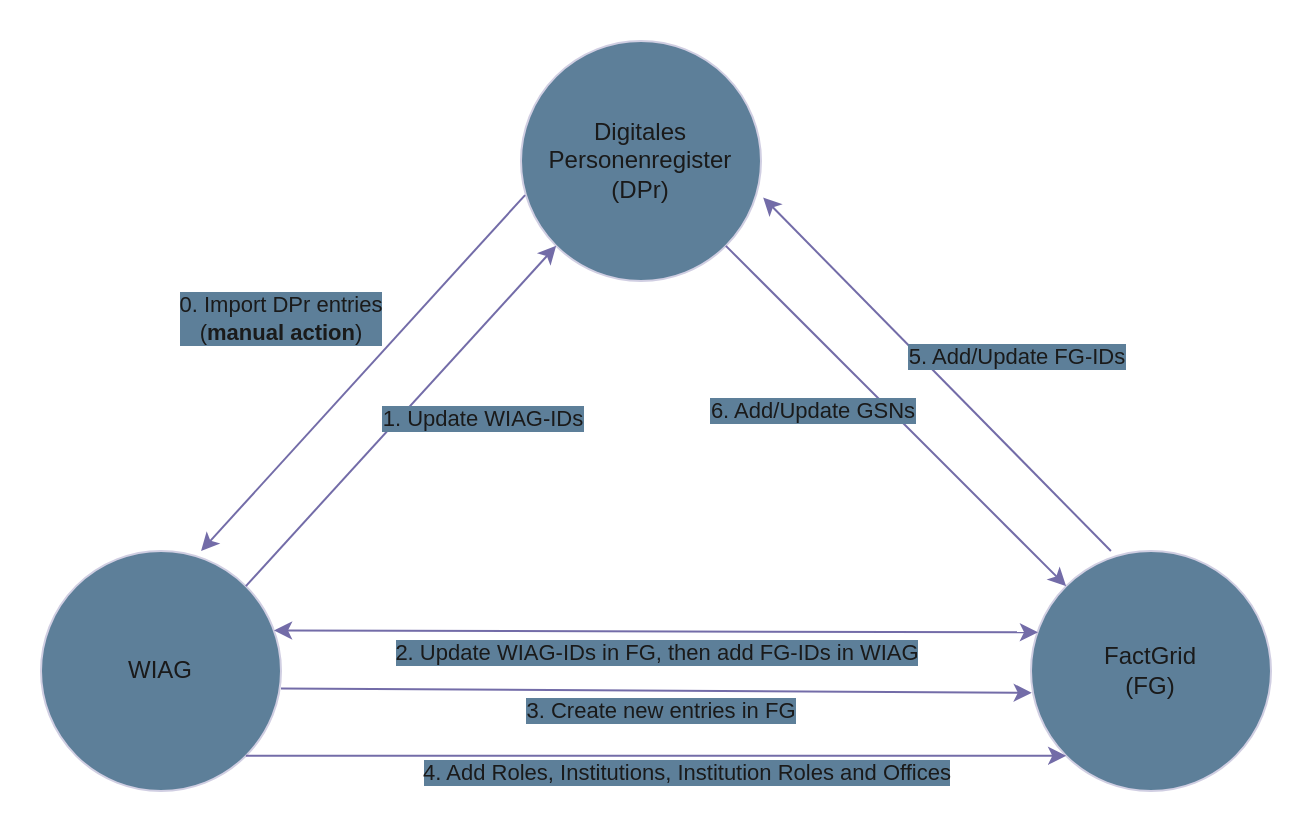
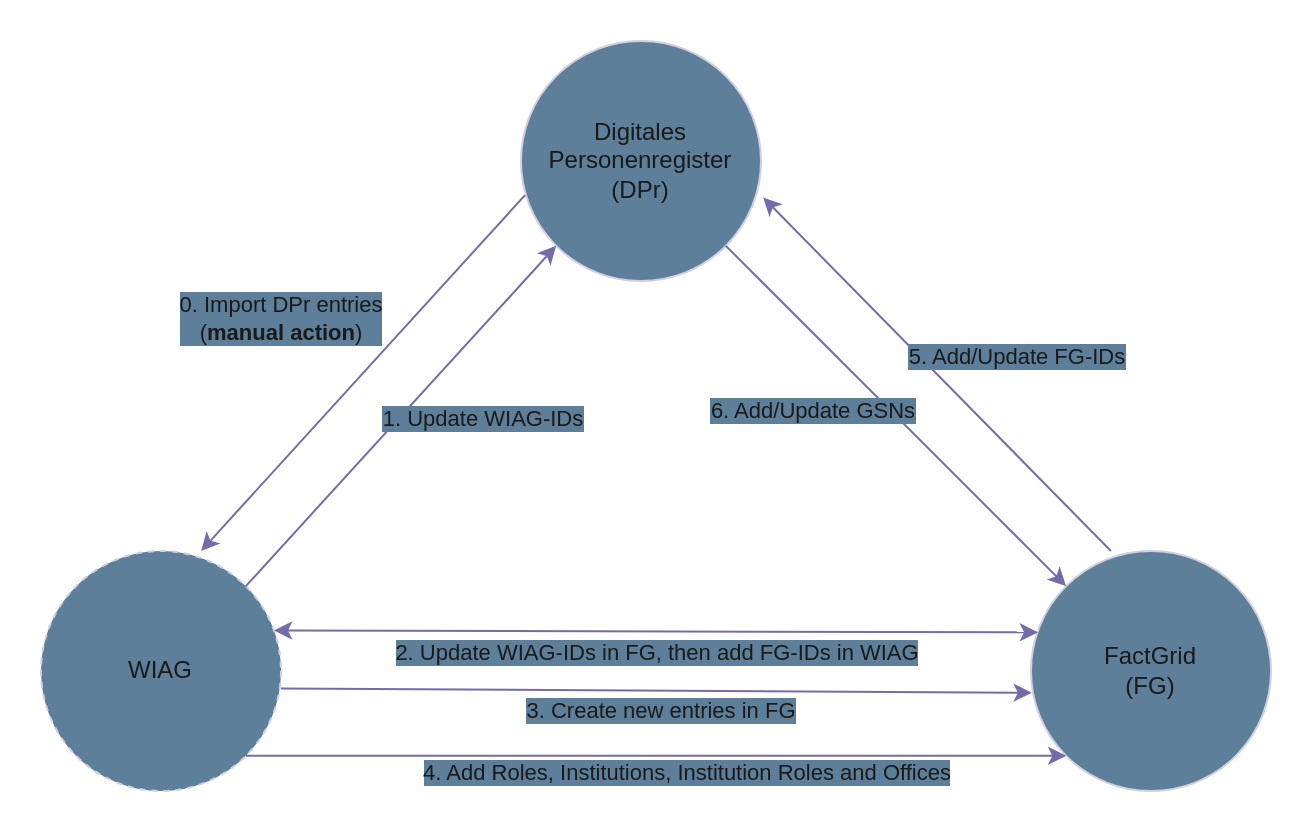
- <mxCell id="2" value="WIAG" style="ellipse;whiteSpace=wrap;html=1;aspect=fixed;labelBackgroundColor=none;fillColor=#5D7F99;strokeColor=#D0CEE2;fontColor=#1A1A1A;" vertex="1" parent="1"><mxGeometry y="275" width="120" height="120" as="geometry" x="20" /></mxCell>
+ <mxCell id="2" value="WIAG" style="ellipse;whiteSpace=wrap;html=1;aspect=fixed;labelBackgroundColor=none;fillColor=#5D7F99;strokeColor=#D0CEE2;fontColor=#1A1A1A;dashed=1;" vertex="1" parent="1"><mxGeometry y="275" width="120" height="120" as="geometry" x="20" /></mxCell>
